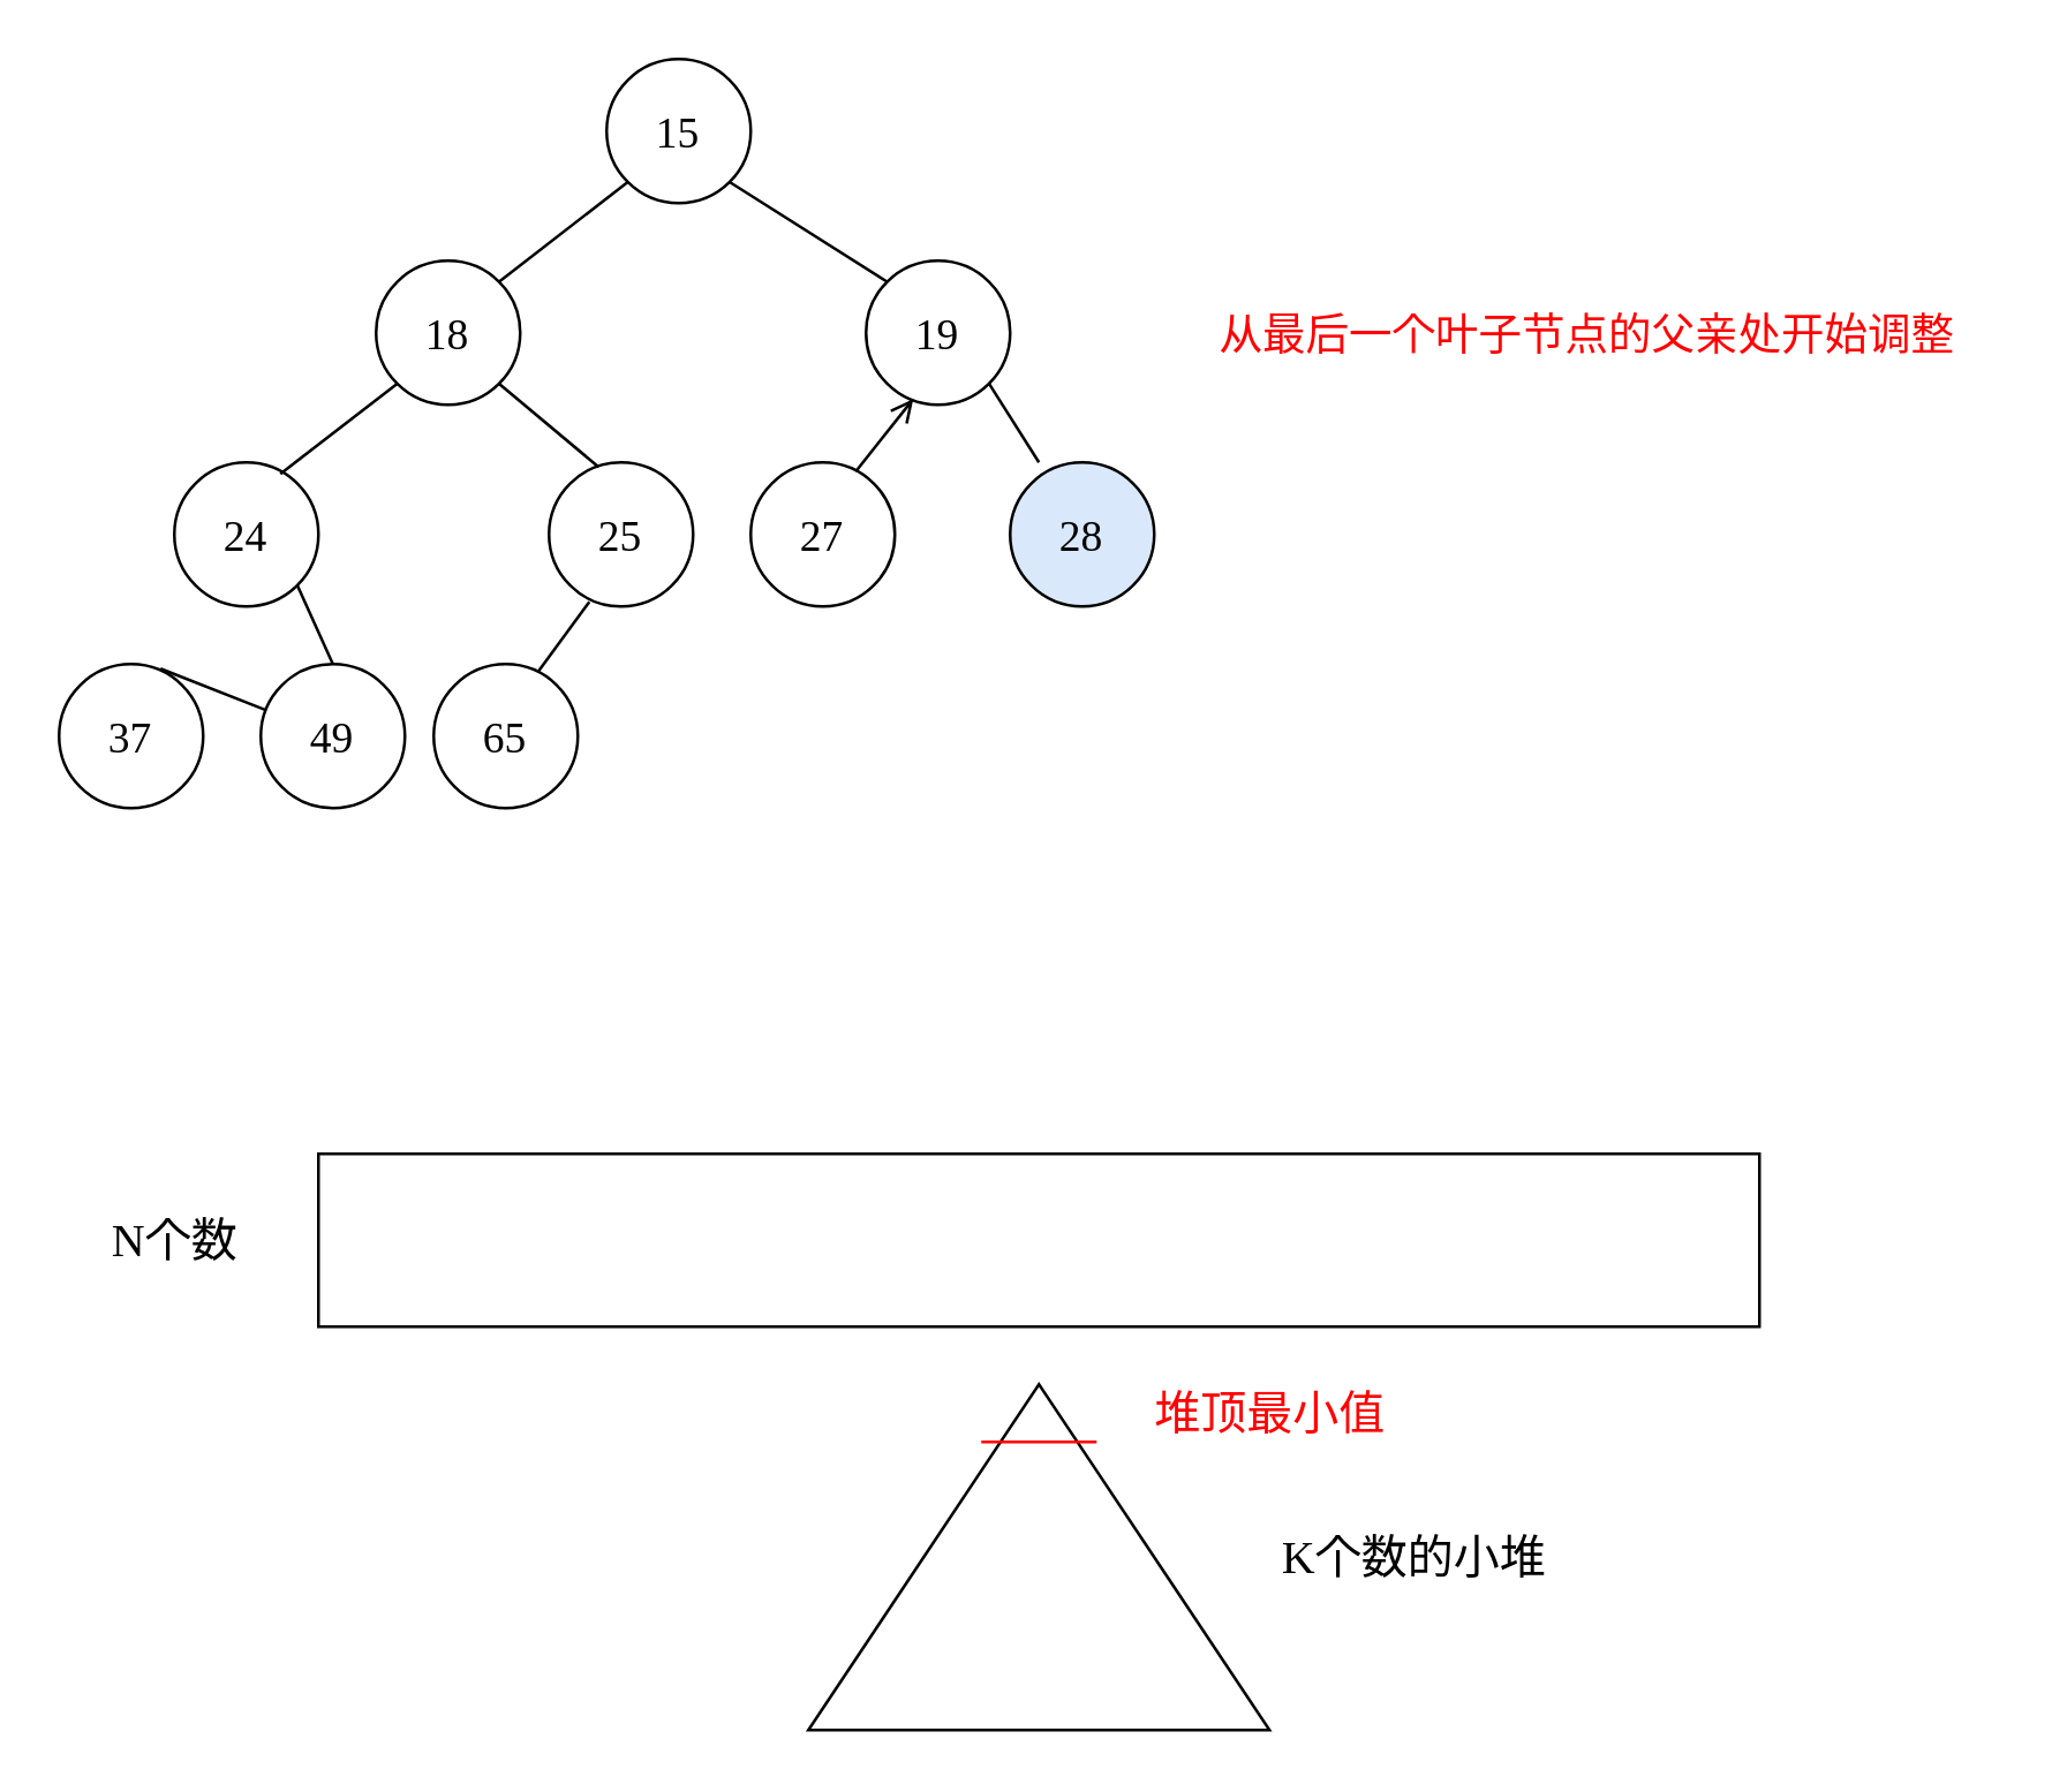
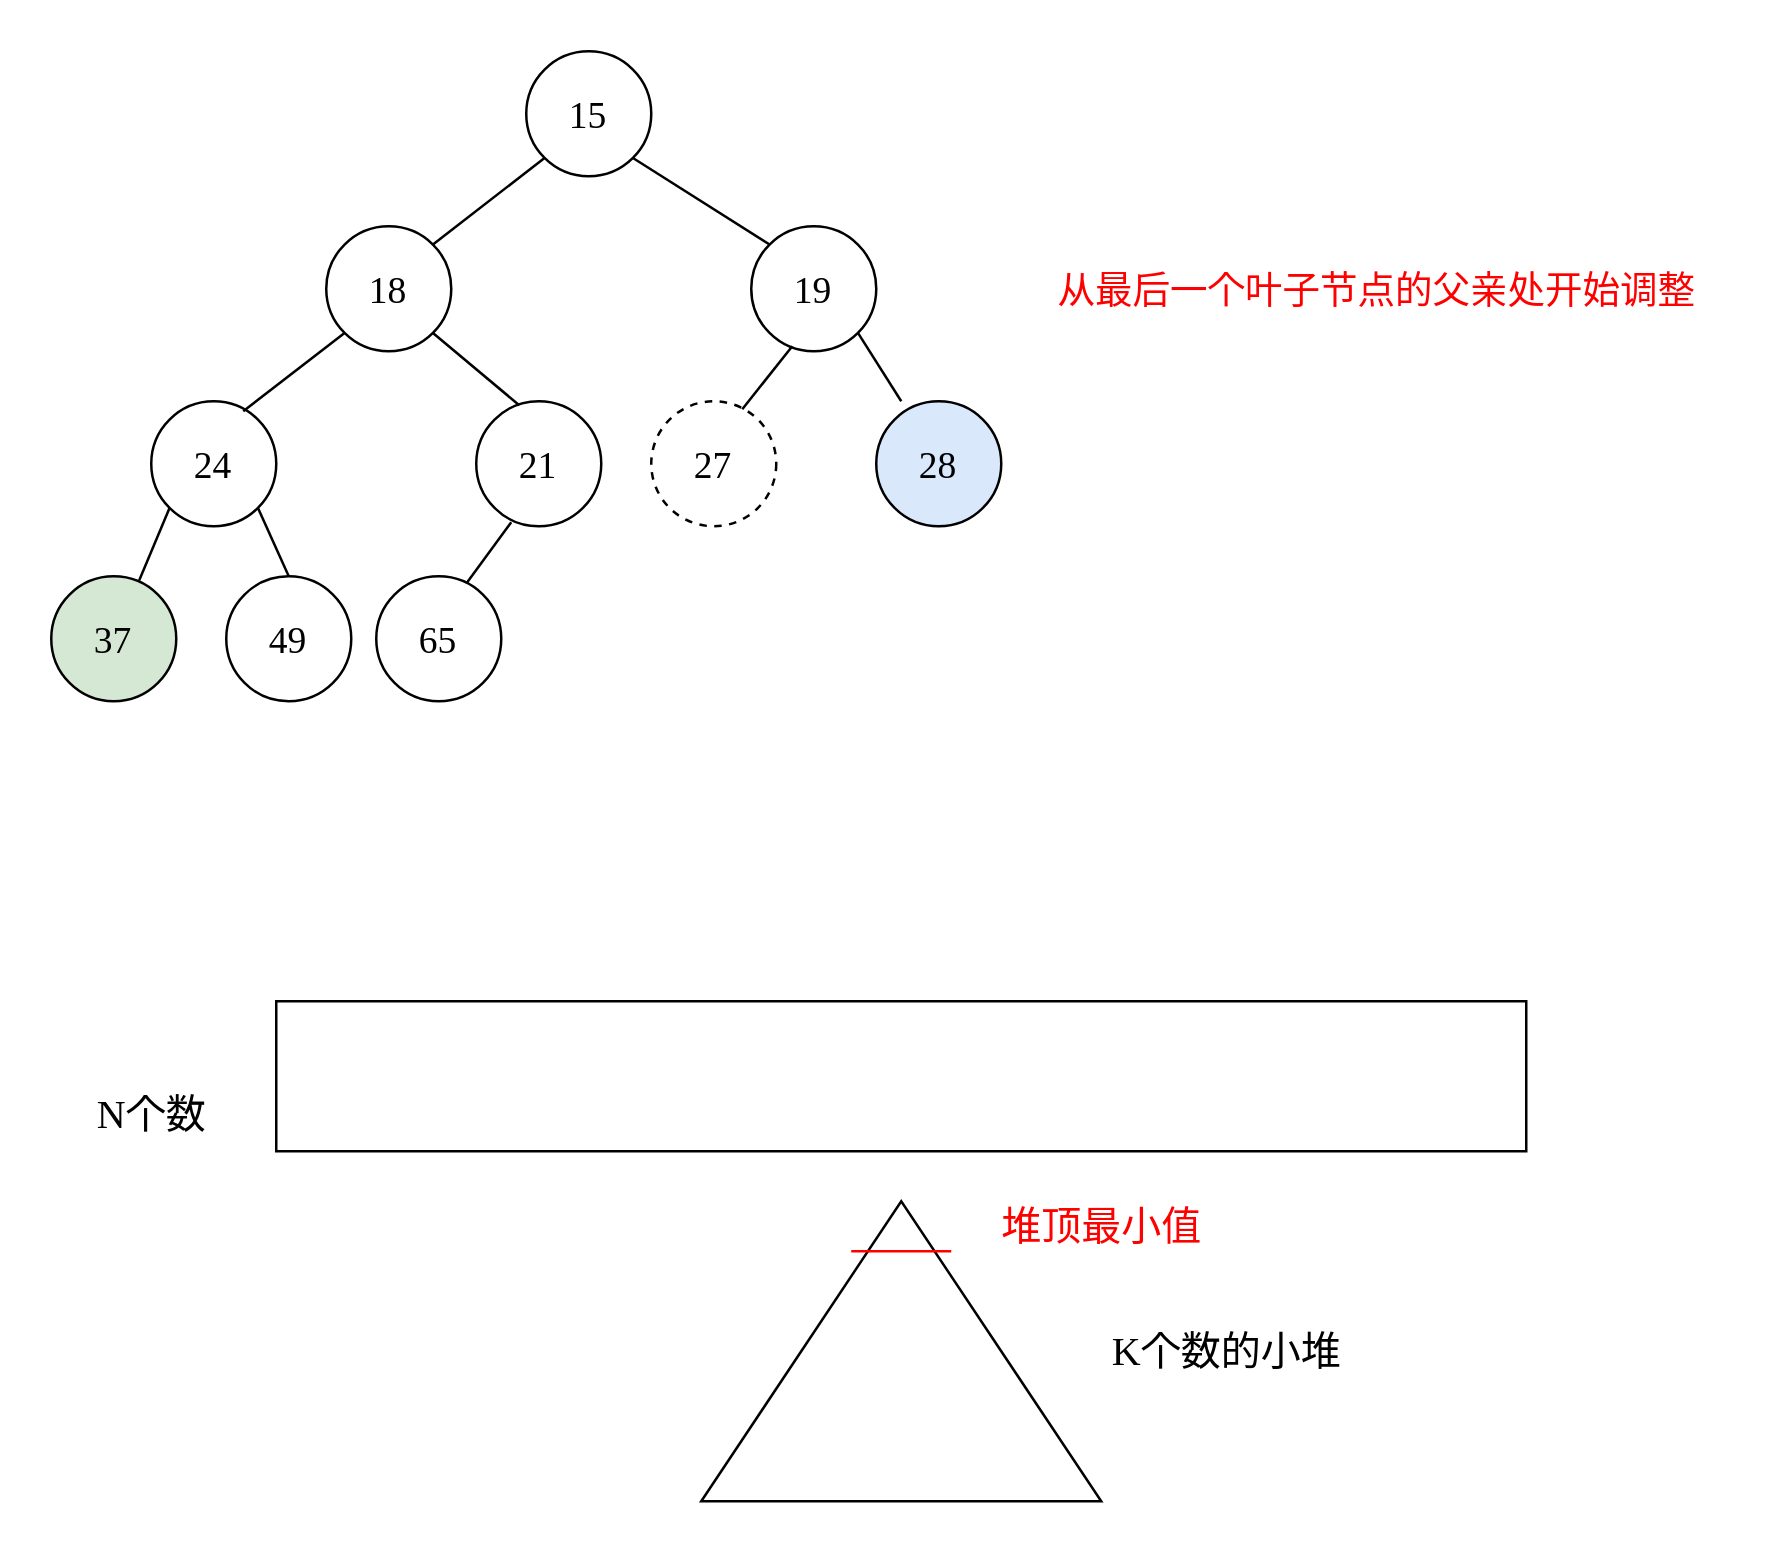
- <mxCell id="13" value="" style="endArrow=open;html=1;rounded=0;entryX=0.328;entryY=0.96;entryDx=0;entryDy=0;exitX=0.728;exitY=0.064;exitDx=0;exitDy=0;exitPerimeter=0;entryPerimeter=0;fontFamily=Comic Sans MS;fontSize=15;" parent="1" source="9" target="4" edge="1"><mxGeometry width="50" height="50" relative="1" as="geometry"><mxPoint x="126.8" y="204" as="sourcePoint" /><mxPoint x="147.322" y="162.678" as="targetPoint" /></mxGeometry></mxCell>
+ <mxCell id="13" value="" style="endArrow=none;html=1;rounded=0;entryX=0.328;entryY=0.96;entryDx=0;entryDy=0;exitX=0.728;exitY=0.064;exitDx=0;exitDy=0;exitPerimeter=0;entryPerimeter=0;fontFamily=Comic Sans MS;fontSize=15;" parent="1" source="9" target="4" edge="1"><mxGeometry width="50" height="50" relative="1" as="geometry"><mxPoint x="126.8" y="204" as="sourcePoint" /><mxPoint x="147.322" y="162.678" as="targetPoint" /></mxGeometry></mxCell>
- <mxCell id="8" value="25" style="ellipse;whiteSpace=wrap;html=1;aspect=fixed;fontSize=15;fontFamily=Comic Sans MS;" parent="1" vertex="1"><mxGeometry x="190" y="160" width="50" height="50" as="geometry" /></mxCell>
+ <mxCell id="8" value="21" style="ellipse;whiteSpace=wrap;html=1;aspect=fixed;fontSize=15;fontFamily=Comic Sans MS;" parent="1" vertex="1"><mxGeometry x="190" y="160" width="50" height="50" as="geometry" /></mxCell>
- <mxCell id="9" value="27" style="ellipse;whiteSpace=wrap;html=1;aspect=fixed;fontSize=15;fontFamily=Comic Sans MS;" parent="1" vertex="1"><mxGeometry x="260" y="160" width="50" height="50" as="geometry" /></mxCell>
+ <mxCell id="9" value="27" style="ellipse;whiteSpace=wrap;html=1;aspect=fixed;fontSize=15;fontFamily=Comic Sans MS;dashed=1;" parent="1" vertex="1"><mxGeometry x="260" y="160" width="50" height="50" as="geometry" /></mxCell>
- <mxCell id="18" value="" style="endArrow=none;html=1;rounded=0;exitX=0.704;exitY=0.032;exitDx=0;exitDy=0;exitPerimeter=0;fontFamily=Comic Sans MS;fontSize=15;" parent="1" source="15" target="16" edge="1"><mxGeometry width="50" height="50" relative="1" as="geometry"><mxPoint x="310" y="190" as="sourcePoint" /><mxPoint x="360" y="140" as="targetPoint" /></mxGeometry></mxCell>
+ <mxCell id="18" value="" style="endArrow=none;html=1;rounded=0;exitX=0.704;exitY=0.032;exitDx=0;exitDy=0;exitPerimeter=0;entryX=0;entryY=1;entryDx=0;entryDy=0;fontFamily=Comic Sans MS;fontSize=15;" parent="1" source="15" target="7" edge="1"><mxGeometry width="50" height="50" relative="1" as="geometry"><mxPoint x="310" y="190" as="sourcePoint" /><mxPoint x="360" y="140" as="targetPoint" /></mxGeometry></mxCell>
- <mxCell id="15" value="37" style="ellipse;whiteSpace=wrap;html=1;aspect=fixed;fontSize=15;fontFamily=Comic Sans MS;" parent="1" vertex="1"><mxGeometry x="20" y="230" width="50" height="50" as="geometry" /></mxCell>
+ <mxCell id="15" value="37" style="ellipse;whiteSpace=wrap;html=1;aspect=fixed;fontSize=15;fontFamily=Comic Sans MS;fillColor=#d5e8d4;" parent="1" vertex="1"><mxGeometry x="20" y="230" width="50" height="50" as="geometry" /></mxCell>
- <mxCell id="23" value="&lt;font style=&quot;font-size: 16px;&quot; face=&quot;Comic Sans MS&quot;&gt;N个数&lt;/font&gt;" style="text;html=1;align=center;verticalAlign=middle;resizable=0;points=[];autosize=1;strokeColor=none;fillColor=none;" vertex="1" parent="1"><mxGeometry x="25" y="415" width="70" height="30" as="geometry" /></mxCell>
+ <mxCell id="23" value="&lt;font style=&quot;font-size: 16px;&quot; face=&quot;Comic Sans MS&quot;&gt;N个数&lt;/font&gt;" style="text;html=1;align=center;verticalAlign=middle;resizable=0;points=[];autosize=1;strokeColor=none;fillColor=none;" vertex="1" parent="1"><mxGeometry x="25" y="430" width="70" height="30" as="geometry" /></mxCell>
